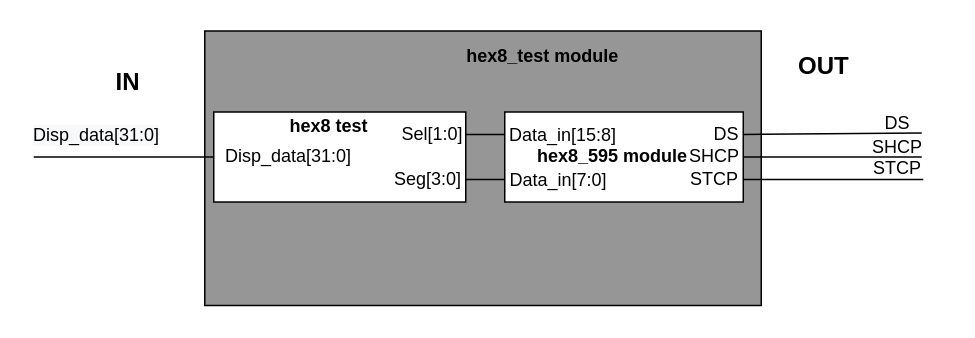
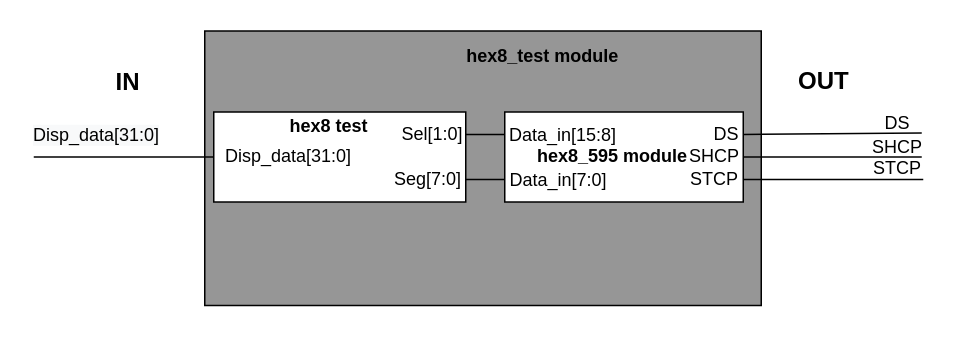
- <mxCell id="27" value="&lt;div style=&quot;text-align: center&quot;&gt;&lt;span&gt;&lt;font face=&quot;helvetica&quot;&gt;&lt;b&gt;OUT&lt;/b&gt;&lt;/font&gt;&lt;/span&gt;&lt;/div&gt;" style="text;whiteSpace=wrap;html=1;fontSize=16;" vertex="1" parent="1"><mxGeometry x="530.004" y="27.002" width="36" height="33" as="geometry" /></mxCell>
+ <mxCell id="27" value="&lt;div style=&quot;text-align: center&quot;&gt;&lt;span&gt;&lt;font face=&quot;helvetica&quot;&gt;&lt;b&gt;OUT&lt;/b&gt;&lt;/font&gt;&lt;/span&gt;&lt;/div&gt;" style="text;whiteSpace=wrap;html=1;fontSize=16;" vertex="1" parent="1"><mxGeometry x="530.004" y="37.002" width="36" height="33" as="geometry" /></mxCell>
- <mxCell id="8" value="Seg[3:0]" style="text;html=1;strokeColor=none;fillColor=none;align=center;verticalAlign=middle;whiteSpace=wrap;rounded=0;" vertex="1" parent="1"><mxGeometry x="255" y="104" width="60" height="30" as="geometry" /></mxCell>
+ <mxCell id="8" value="Seg[7:0]" style="text;html=1;strokeColor=none;fillColor=none;align=center;verticalAlign=middle;whiteSpace=wrap;rounded=0;" vertex="1" parent="1"><mxGeometry x="255" y="104" width="60" height="30" as="geometry" /></mxCell>
